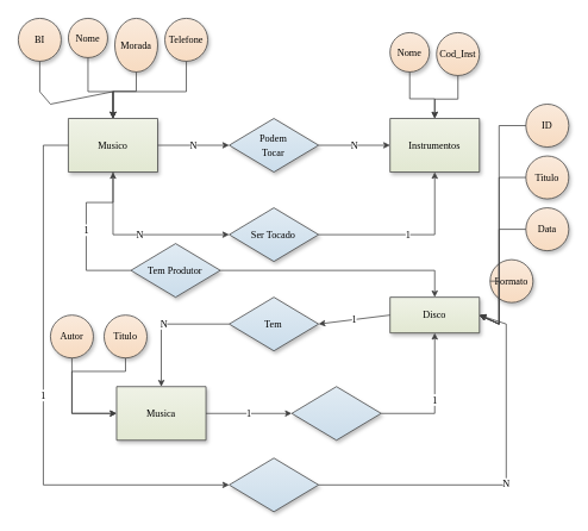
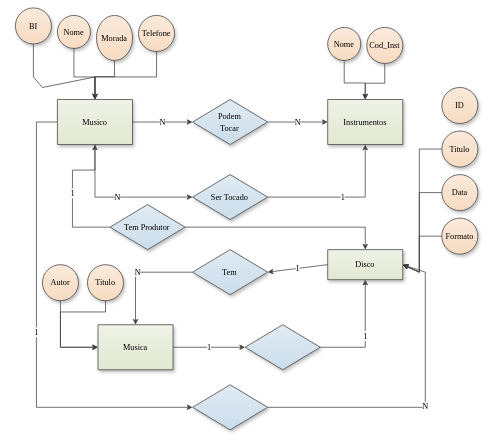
- <mxCell id="14" value="&lt;font style=&quot;font-size:11px;font-family:Calibri;color:#000000;direction:ltr;letter-spacing:0px;line-height:120%;opacity:1&quot;&gt;BI&lt;br/&gt;&lt;/font&gt;" style="verticalAlign=middle;align=center;vsdxID=18;fillColor=#f7dbc1;gradientColor=#faeadc;gradientDirection=north;shape=stencil(vVHLDsIgEPwajiQU4hfU+h8bu7RELM2CFv9eyMZYjCcP3mZ2Zh/ZEaaPM6wotIqJwgU3N6ZZmKPQ2i0zkksFCTMI09tAOFG4LSPzFaqzomu41wmZ+1Tt0OrB7MD0xE6gc5EoN5qi1vsa1Kmvo1SWkF2UFBIkF5ZmqweaUJY10nqYGiluiOuu3P182P/OKuD9Zuu855T2+mcspcSRmuEJ);strokeColor=#404040;shadow=1;spacingTop=-1;spacingBottom=-1;spacingLeft=-1;spacingRight=-1;labelBackgroundColor=none;rounded=0;html=1;whiteSpace=wrap;" parent="1" vertex="1"><mxGeometry x="20" y="20" width="48" height="48" as="geometry" /></mxCell>
+ <mxCell id="14" value="&lt;font style=&quot;font-size:11px;font-family:Calibri;color:#000000;direction:ltr;letter-spacing:0px;line-height:120%;opacity:1&quot;&gt;BI&lt;br/&gt;&lt;/font&gt;" style="verticalAlign=middle;align=center;vsdxID=18;fillColor=#f7dbc1;gradientColor=#faeadc;gradientDirection=north;shape=stencil(vVHLDsIgEPwajiQU4hfU+h8bu7RELM2CFv9eyMZYjCcP3mZ2Zh/ZEaaPM6wotIqJwgU3N6ZZmKPQ2i0zkksFCTMI09tAOFG4LSPzFaqzomu41wmZ+1Tt0OrB7MD0xE6gc5EoN5qi1vsa1Kmvo1SWkF2UFBIkF5ZmqweaUJY10nqYGiluiOuu3P182P/OKuD9Zuu855T2+mcspcSRmuEJ);strokeColor=#404040;shadow=1;spacingTop=-1;spacingBottom=-1;spacingLeft=-1;spacingRight=-1;labelBackgroundColor=none;rounded=0;html=1;whiteSpace=wrap;" parent="1" vertex="1"><mxGeometry x="20" y="10" width="48" height="48" as="geometry" /></mxCell>
- <mxCell id="39" style="vsdxID=43;edgeStyle=none;startArrow=none;endArrow=classic;startSize=5;endSize=5;strokeColor=#404040;spacingTop=0;spacingBottom=0;spacingLeft=0;spacingRight=0;verticalAlign=middle;html=1;labelBackgroundColor=#ffffff;rounded=0;exitX=0;exitY=0.5;exitDx=0;exitDy=0;exitPerimeter=0;entryX=1;entryY=0.5;entryDx=0;entryDy=0;entryPerimeter=0;" parent="28" source="27" target="7" edge="1"><mxGeometry relative="1" as="geometry"><mxPoint as="offset" /><Array as="points"><mxPoint x="558" y="140" /><mxPoint x="558" y="362" /></Array></mxGeometry></mxCell>
- <mxCell id="26" value="&lt;font style=&quot;font-size:11px;font-family:Calibri;color:#000000;direction:ltr;letter-spacing:0px;line-height:120%;opacity:1&quot;&gt;Formato&lt;br/&gt;&lt;/font&gt;" style="verticalAlign=middle;align=center;vsdxID=41;fillColor=#f7dbc1;gradientColor=#faeadc;gradientDirection=north;shape=stencil(vVHLDsIgEPwajiQU4hfU+h8bu7RELM2CFv9eyMZYjCcP3mZ2Zh/ZEaaPM6wotIqJwgU3N6ZZmKPQ2i0zkksFCTMI09tAOFG4LSPzFaqzomu41wmZ+1Tt0OrB7MD0xE6gc5EoN5qi1vsa1Kmvo1SWkF2UFBIkF5ZmqweaUJY10nqYGiluiOuu3P182P/OKuD9Zuu855T2+mcspcSRmuEJ);strokeColor=#404040;shadow=1;spacingTop=-1;spacingBottom=-1;spacingLeft=-1;spacingRight=-1;labelBackgroundColor=none;rounded=0;html=1;whiteSpace=wrap;" parent="1" vertex="1"><mxGeometry x="548" y="290" width="48" height="48" as="geometry" /></mxCell>
+ <mxCell id="26" value="&lt;font style=&quot;font-size:11px;font-family:Calibri;color:#000000;direction:ltr;letter-spacing:0px;line-height:120%;opacity:1&quot;&gt;Formato&lt;br/&gt;&lt;/font&gt;" style="verticalAlign=middle;align=center;vsdxID=41;fillColor=#f7dbc1;gradientColor=#faeadc;gradientDirection=north;shape=stencil(vVHLDsIgEPwajiQU4hfU+h8bu7RELM2CFv9eyMZYjCcP3mZ2Zh/ZEaaPM6wotIqJwgU3N6ZZmKPQ2i0zkksFCTMI09tAOFG4LSPzFaqzomu41wmZ+1Tt0OrB7MD0xE6gc5EoN5qi1vsa1Kmvo1SWkF2UFBIkF5ZmqweaUJY10nqYGiluiOuu3P182P/OKuD9Zuu855T2+mcspcSRmuEJ);strokeColor=#404040;shadow=1;spacingTop=-1;spacingBottom=-1;spacingLeft=-1;spacingRight=-1;labelBackgroundColor=none;rounded=0;html=1;whiteSpace=wrap;" parent="1" vertex="1"><mxGeometry x="588" y="290" width="48" height="48" as="geometry" /></mxCell>
